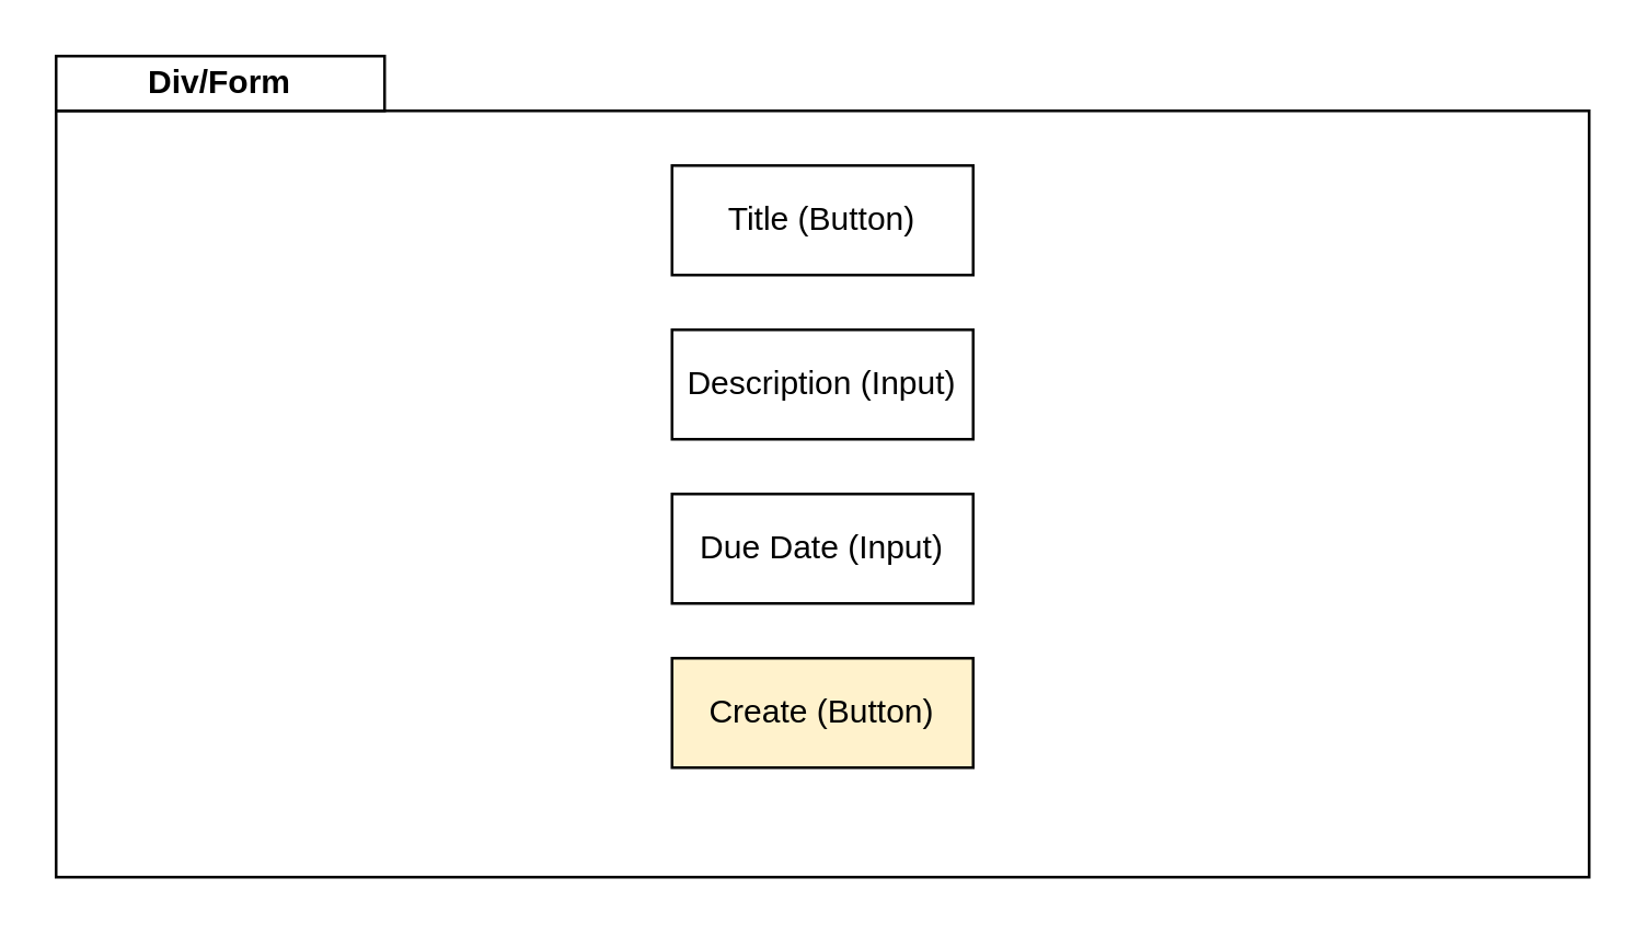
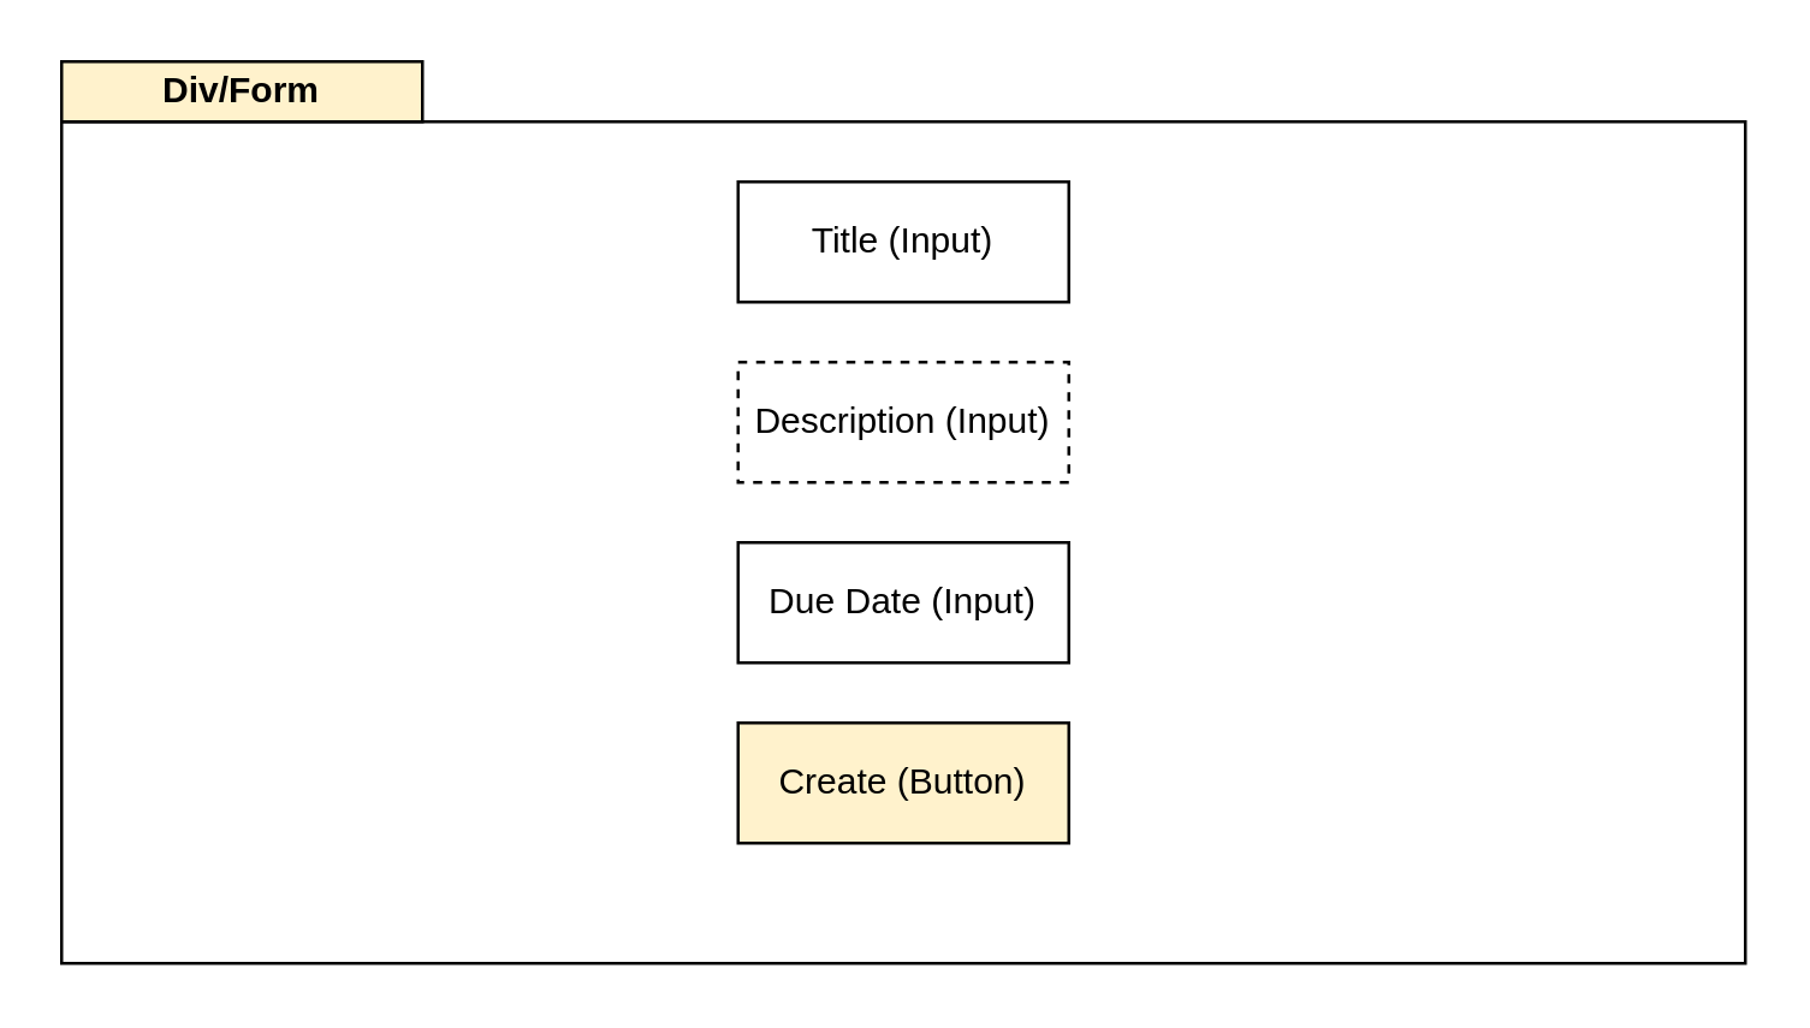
- <mxCell id="3" value="&lt;b&gt;Div/Form&lt;/b&gt;" style="rounded=0;whiteSpace=wrap;html=1;" vertex="1" parent="1"><mxGeometry x="20" y="20" width="120" height="20" as="geometry" /></mxCell>
+ <mxCell id="3" value="&lt;b&gt;Div/Form&lt;/b&gt;" style="rounded=0;whiteSpace=wrap;html=1;fillColor=#fff2cc;" vertex="1" parent="1"><mxGeometry x="20" y="20" width="120" height="20" as="geometry" /></mxCell>
- <mxCell id="4" value="Title&amp;nbsp;(Button)" style="rounded=0;whiteSpace=wrap;html=1;" vertex="1" parent="1"><mxGeometry x="245" y="60" width="110" height="40" as="geometry" /></mxCell>
+ <mxCell id="4" value="Title&amp;nbsp;(Input)" style="rounded=0;whiteSpace=wrap;html=1;" vertex="1" parent="1"><mxGeometry x="245" y="60" width="110" height="40" as="geometry" /></mxCell>
- <mxCell id="5" value="Description&amp;nbsp;(Input)" style="rounded=0;whiteSpace=wrap;html=1;" vertex="1" parent="1"><mxGeometry x="245" y="120" width="110" height="40" as="geometry" /></mxCell>
+ <mxCell id="5" value="Description&amp;nbsp;(Input)" style="rounded=0;whiteSpace=wrap;html=1;dashed=1;" vertex="1" parent="1"><mxGeometry x="245" y="120" width="110" height="40" as="geometry" /></mxCell>
